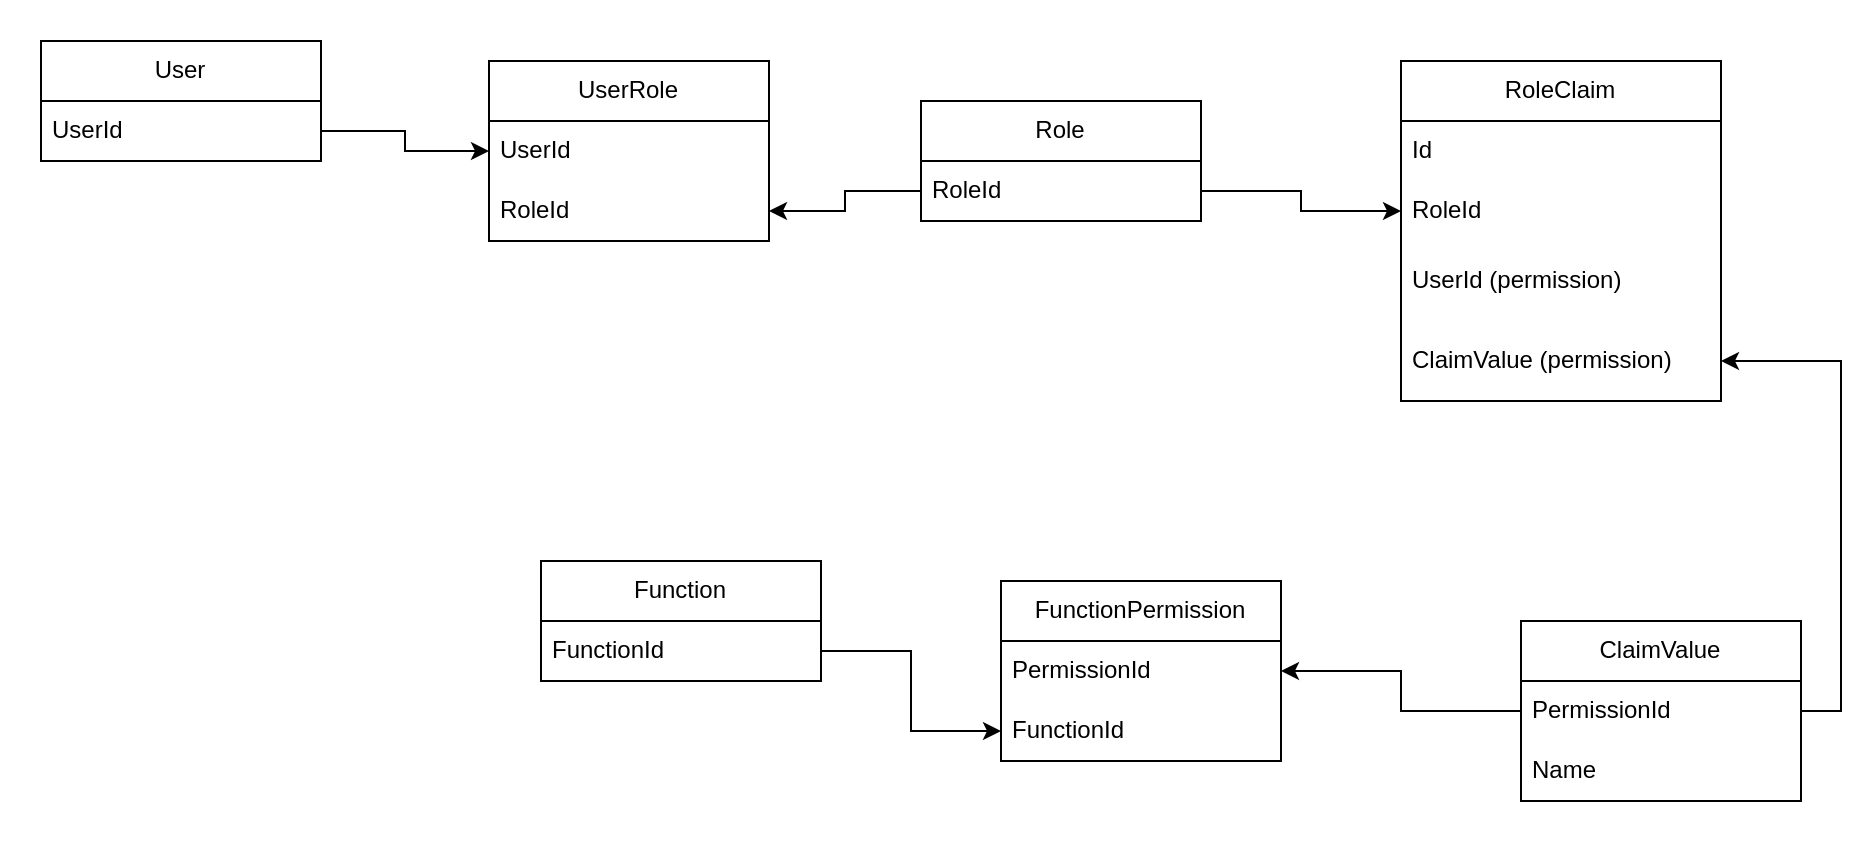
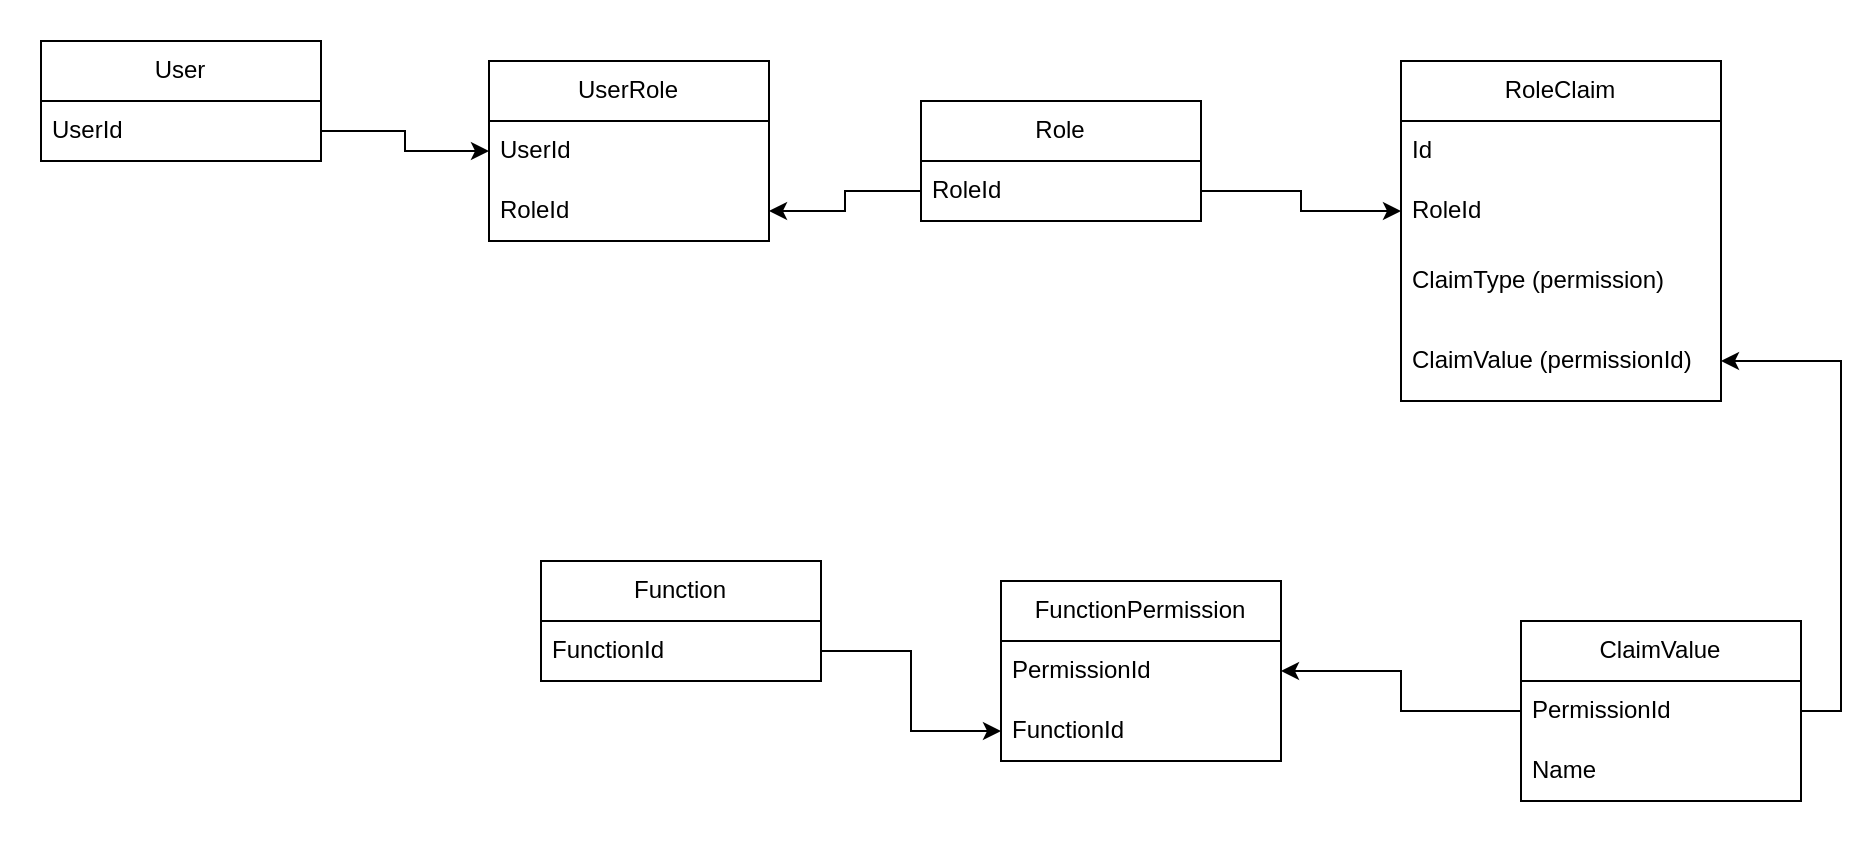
- <mxCell id="12" value="UserId (permission)" style="text;strokeColor=none;fillColor=none;align=left;verticalAlign=middle;spacingLeft=4;spacingRight=4;overflow=hidden;points=[[0,0.5],[1,0.5]];portConstraint=eastwest;rotatable=0;whiteSpace=wrap;html=1;" vertex="1" parent="9"><mxGeometry y="90" width="160" height="40" as="geometry" /></mxCell>
+ <mxCell id="12" value="ClaimType (permission)" style="text;strokeColor=none;fillColor=none;align=left;verticalAlign=middle;spacingLeft=4;spacingRight=4;overflow=hidden;points=[[0,0.5],[1,0.5]];portConstraint=eastwest;rotatable=0;whiteSpace=wrap;html=1;" vertex="1" parent="9"><mxGeometry y="90" width="160" height="40" as="geometry" /></mxCell>
- <mxCell id="13" value="ClaimValue (permission)" style="text;strokeColor=none;fillColor=none;align=left;verticalAlign=middle;spacingLeft=4;spacingRight=4;overflow=hidden;points=[[0,0.5],[1,0.5]];portConstraint=eastwest;rotatable=0;whiteSpace=wrap;html=1;" vertex="1" parent="9"><mxGeometry y="130" width="160" height="40" as="geometry" /></mxCell>
+ <mxCell id="13" value="ClaimValue (permissionId)" style="text;strokeColor=none;fillColor=none;align=left;verticalAlign=middle;spacingLeft=4;spacingRight=4;overflow=hidden;points=[[0,0.5],[1,0.5]];portConstraint=eastwest;rotatable=0;whiteSpace=wrap;html=1;" vertex="1" parent="9"><mxGeometry y="130" width="160" height="40" as="geometry" /></mxCell>
